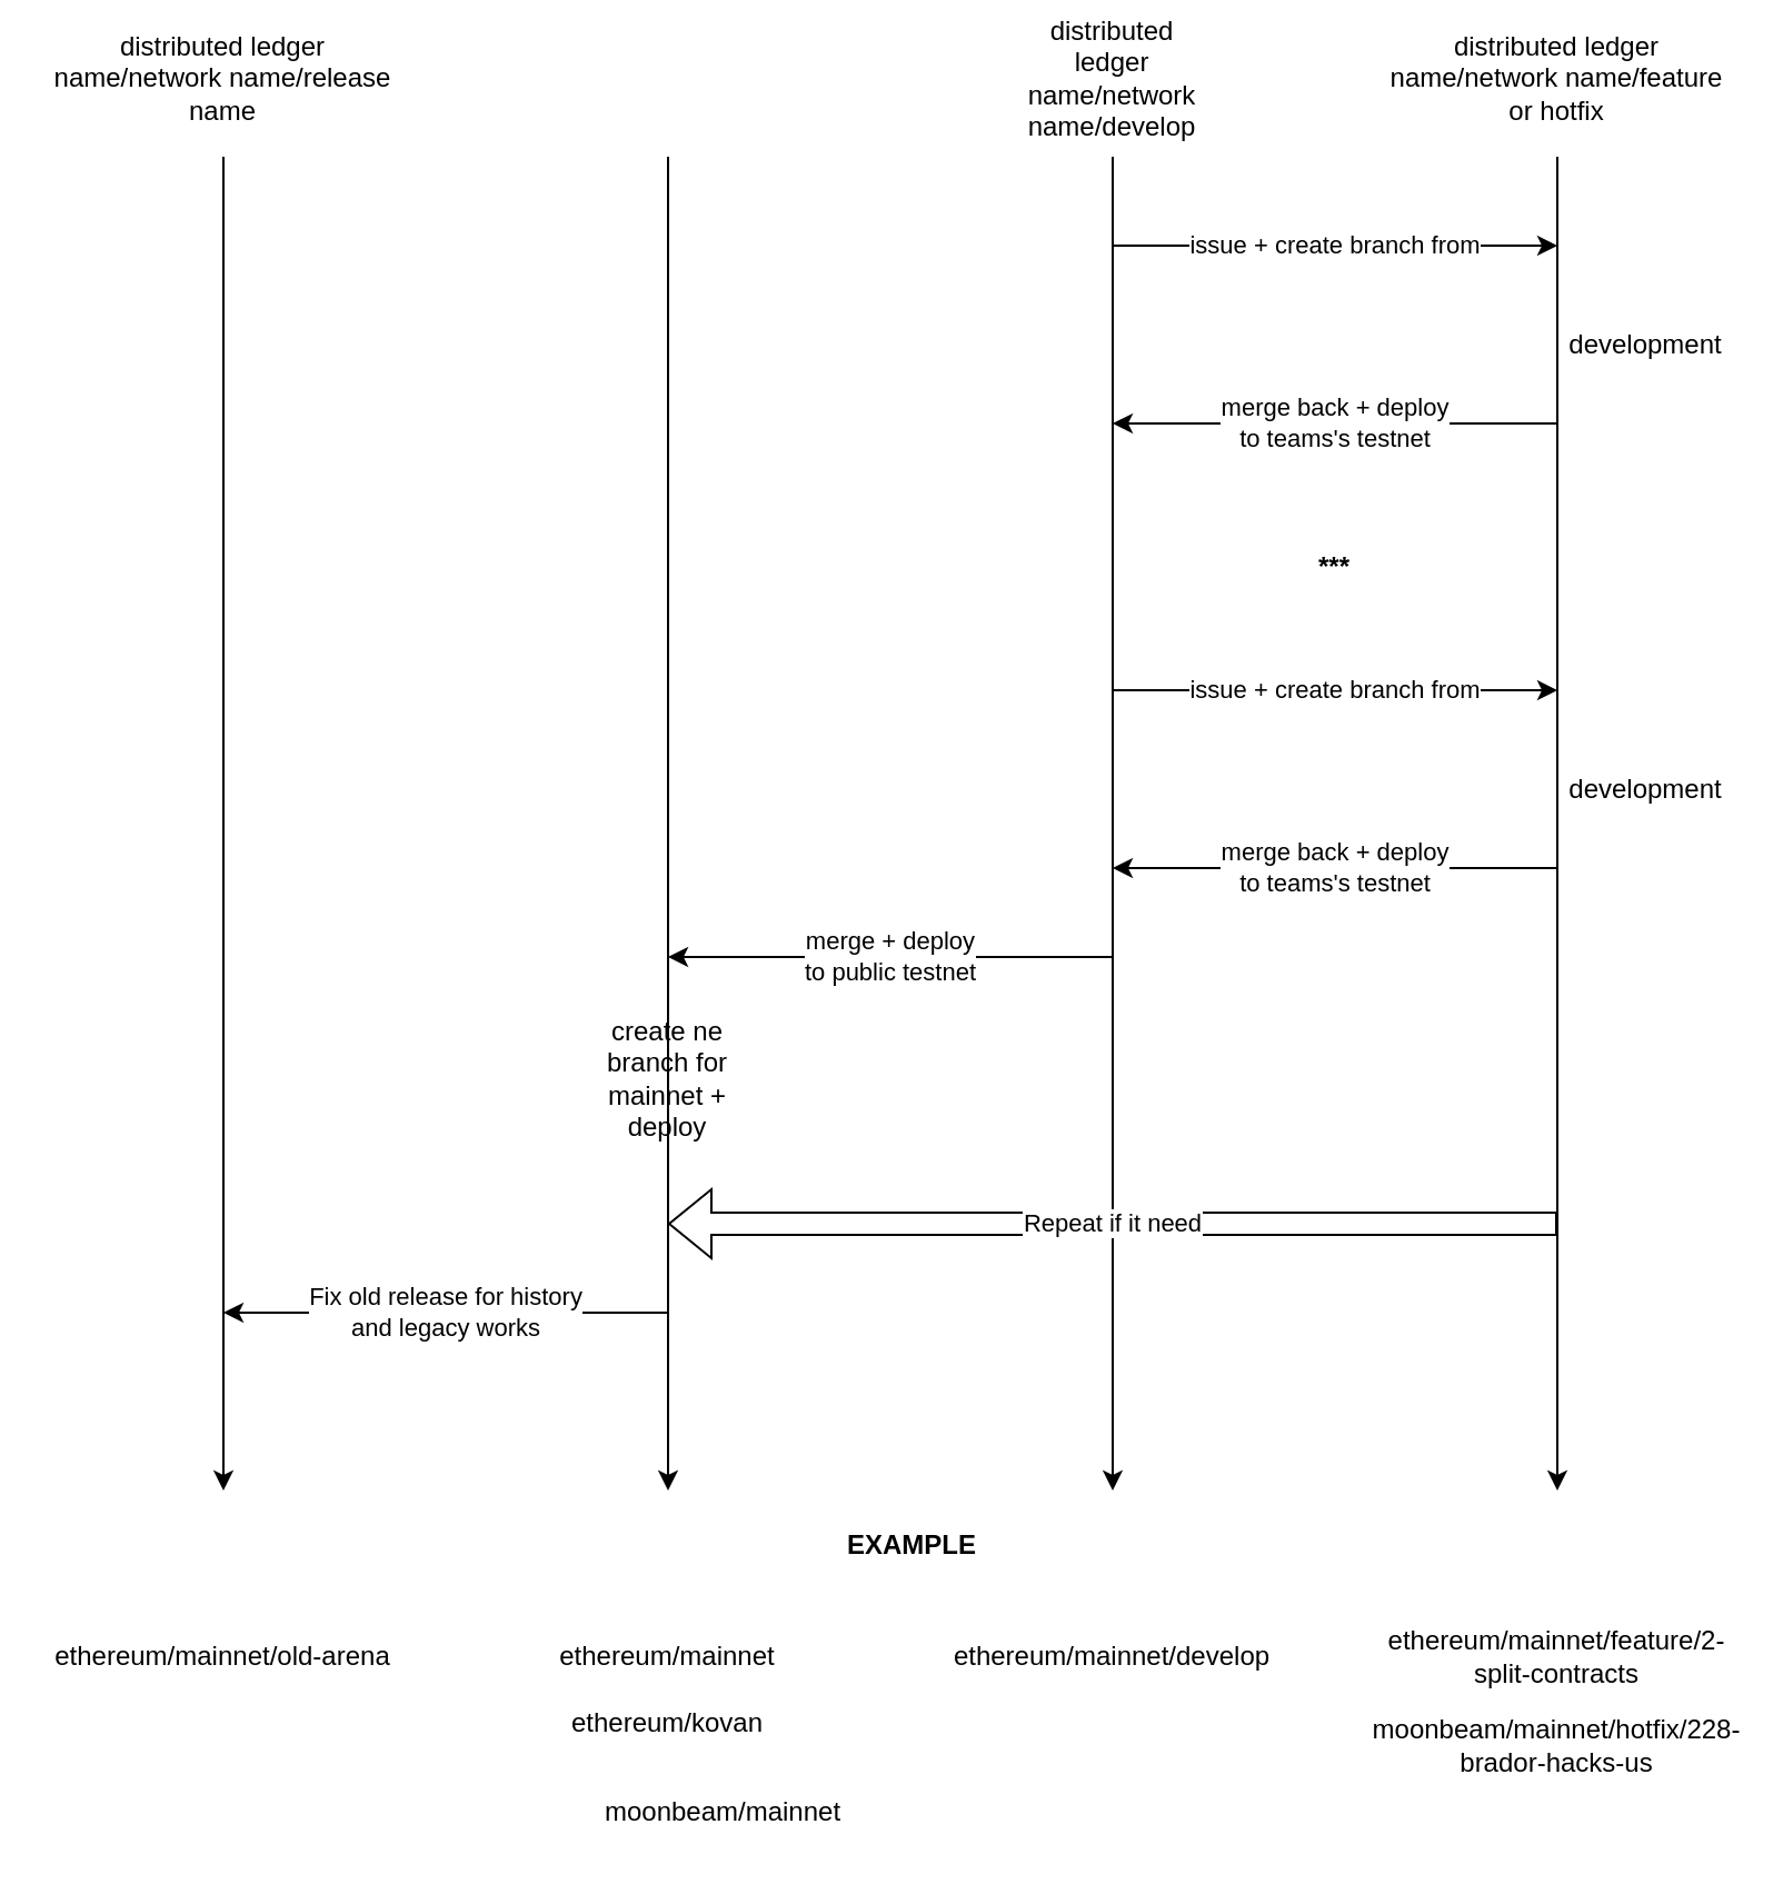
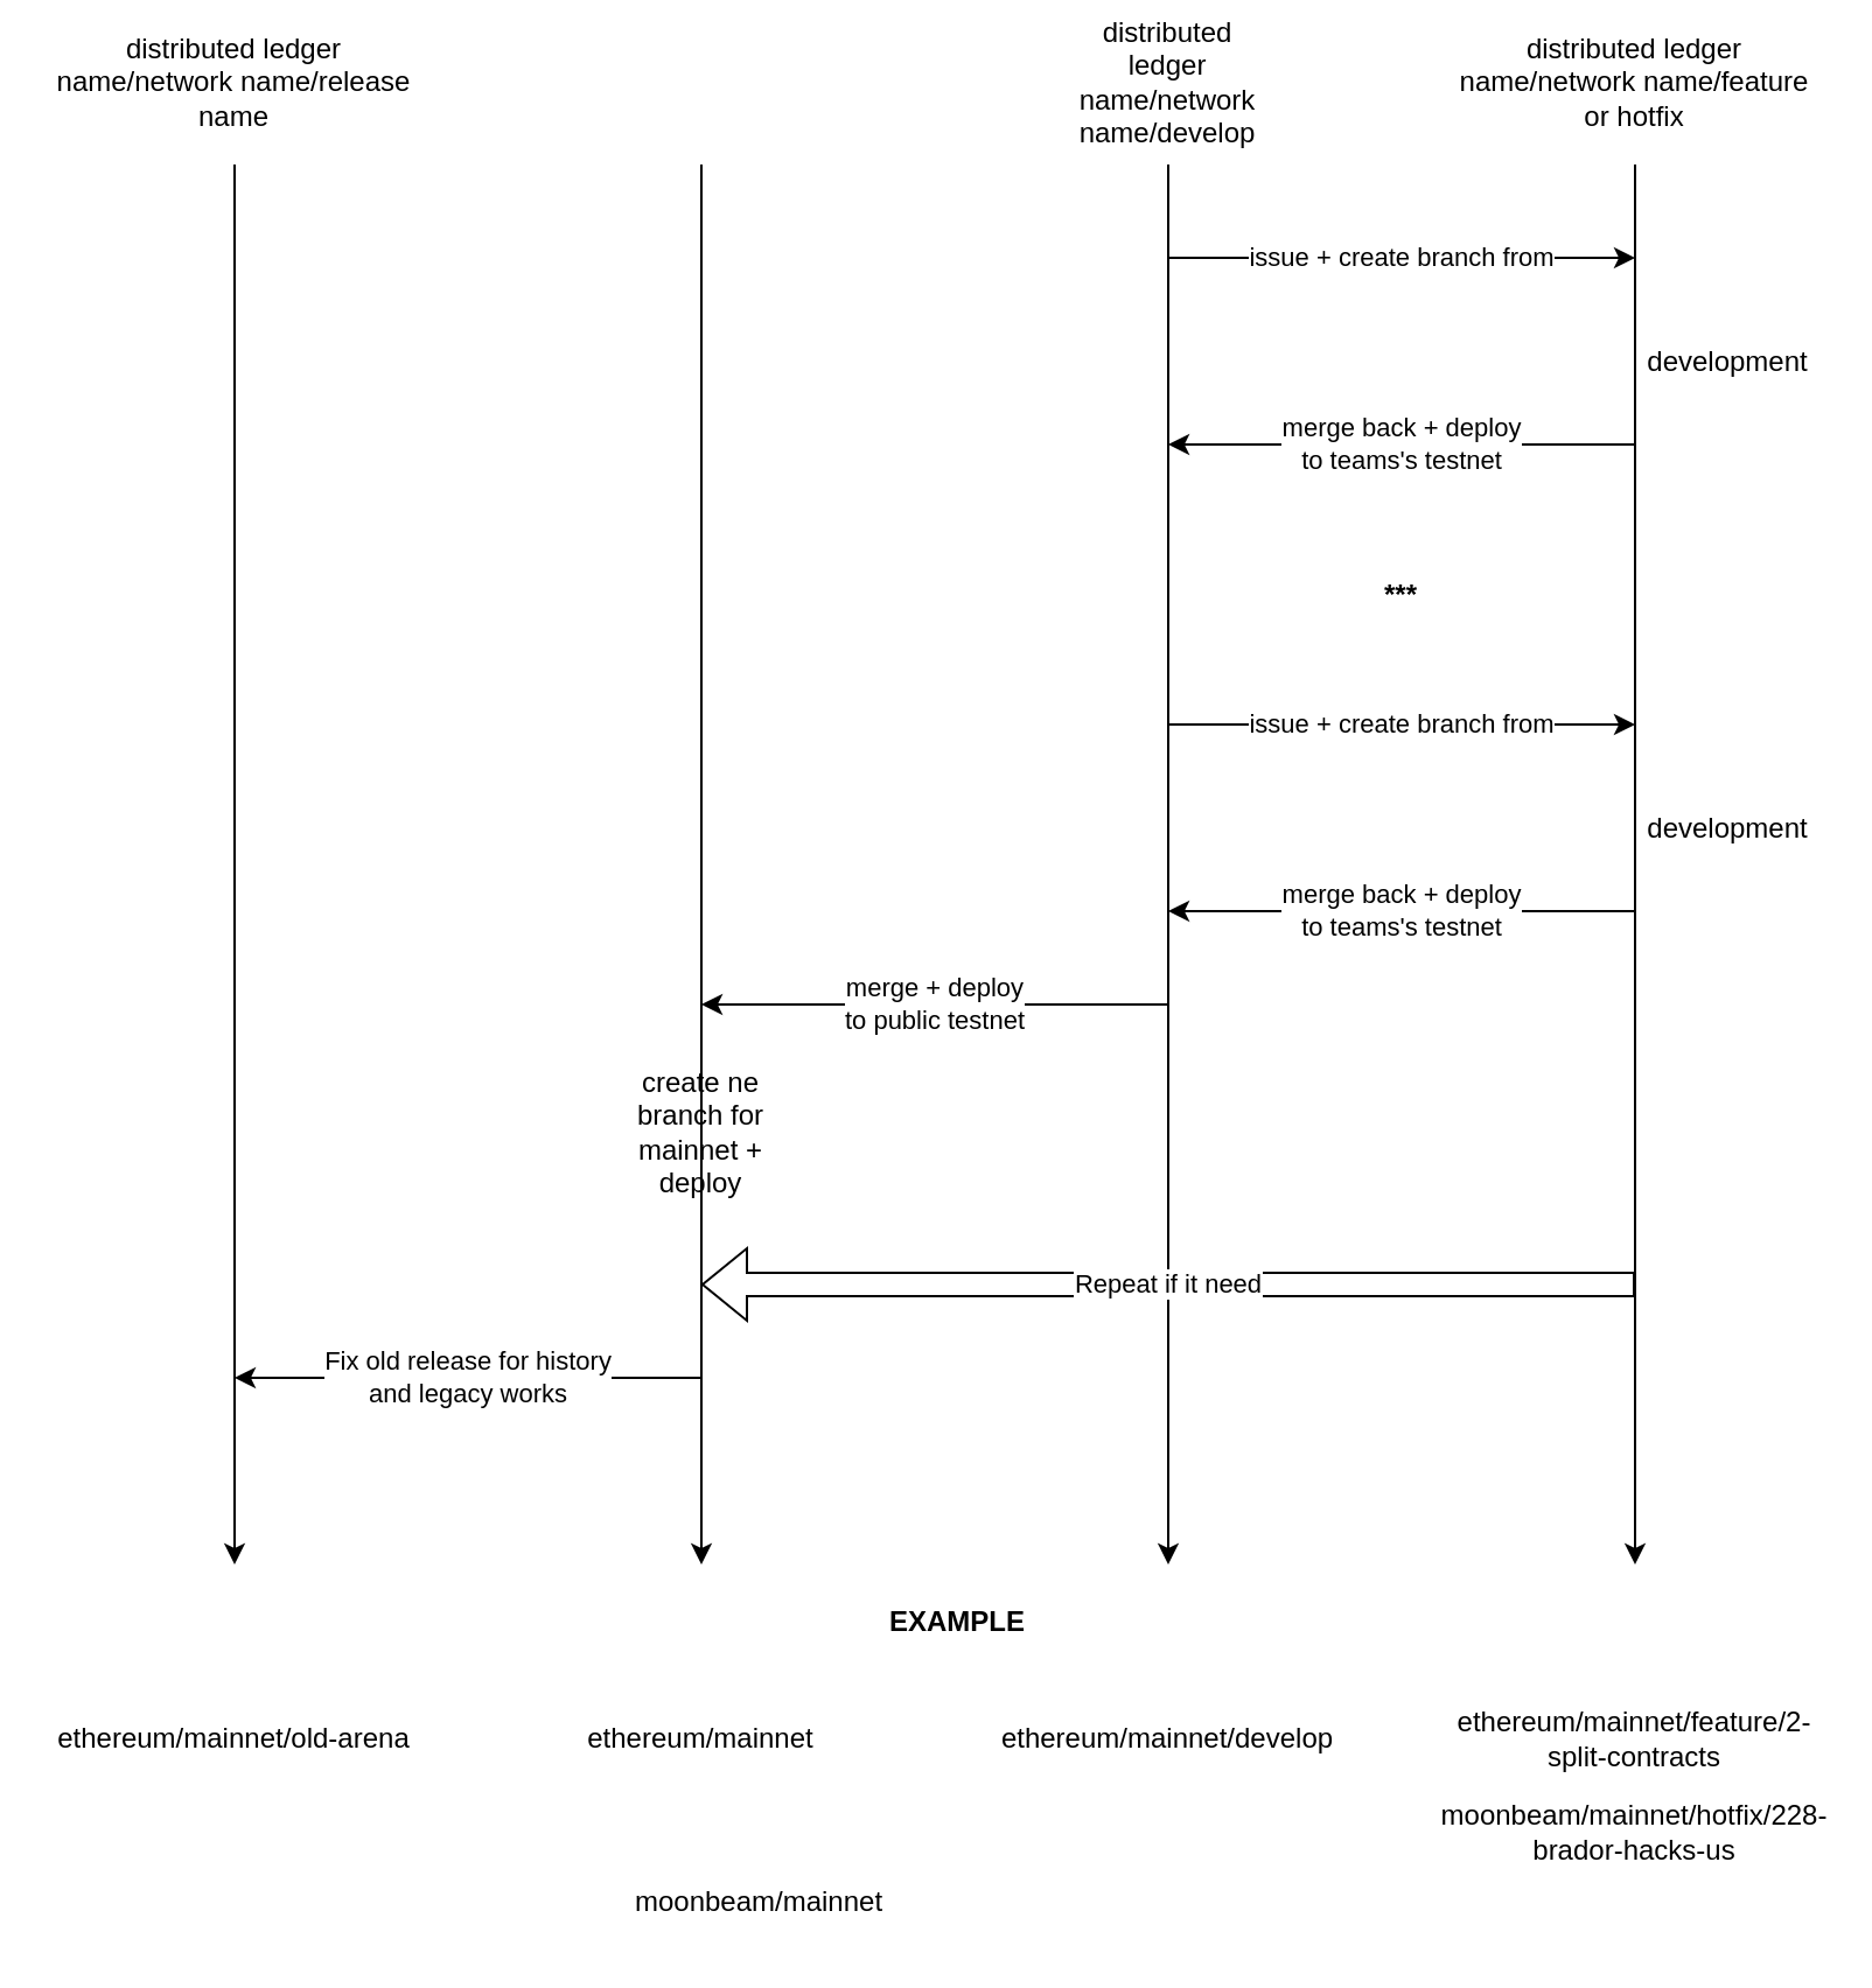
- <mxCell id="25" value="ethereum/kovan" style="text;html=1;strokeColor=none;fillColor=none;align=center;verticalAlign=middle;whiteSpace=wrap;rounded=0;" vertex="1" parent="1"><mxGeometry x="220" y="760" width="160" height="30" as="geometry" /></mxCell>
